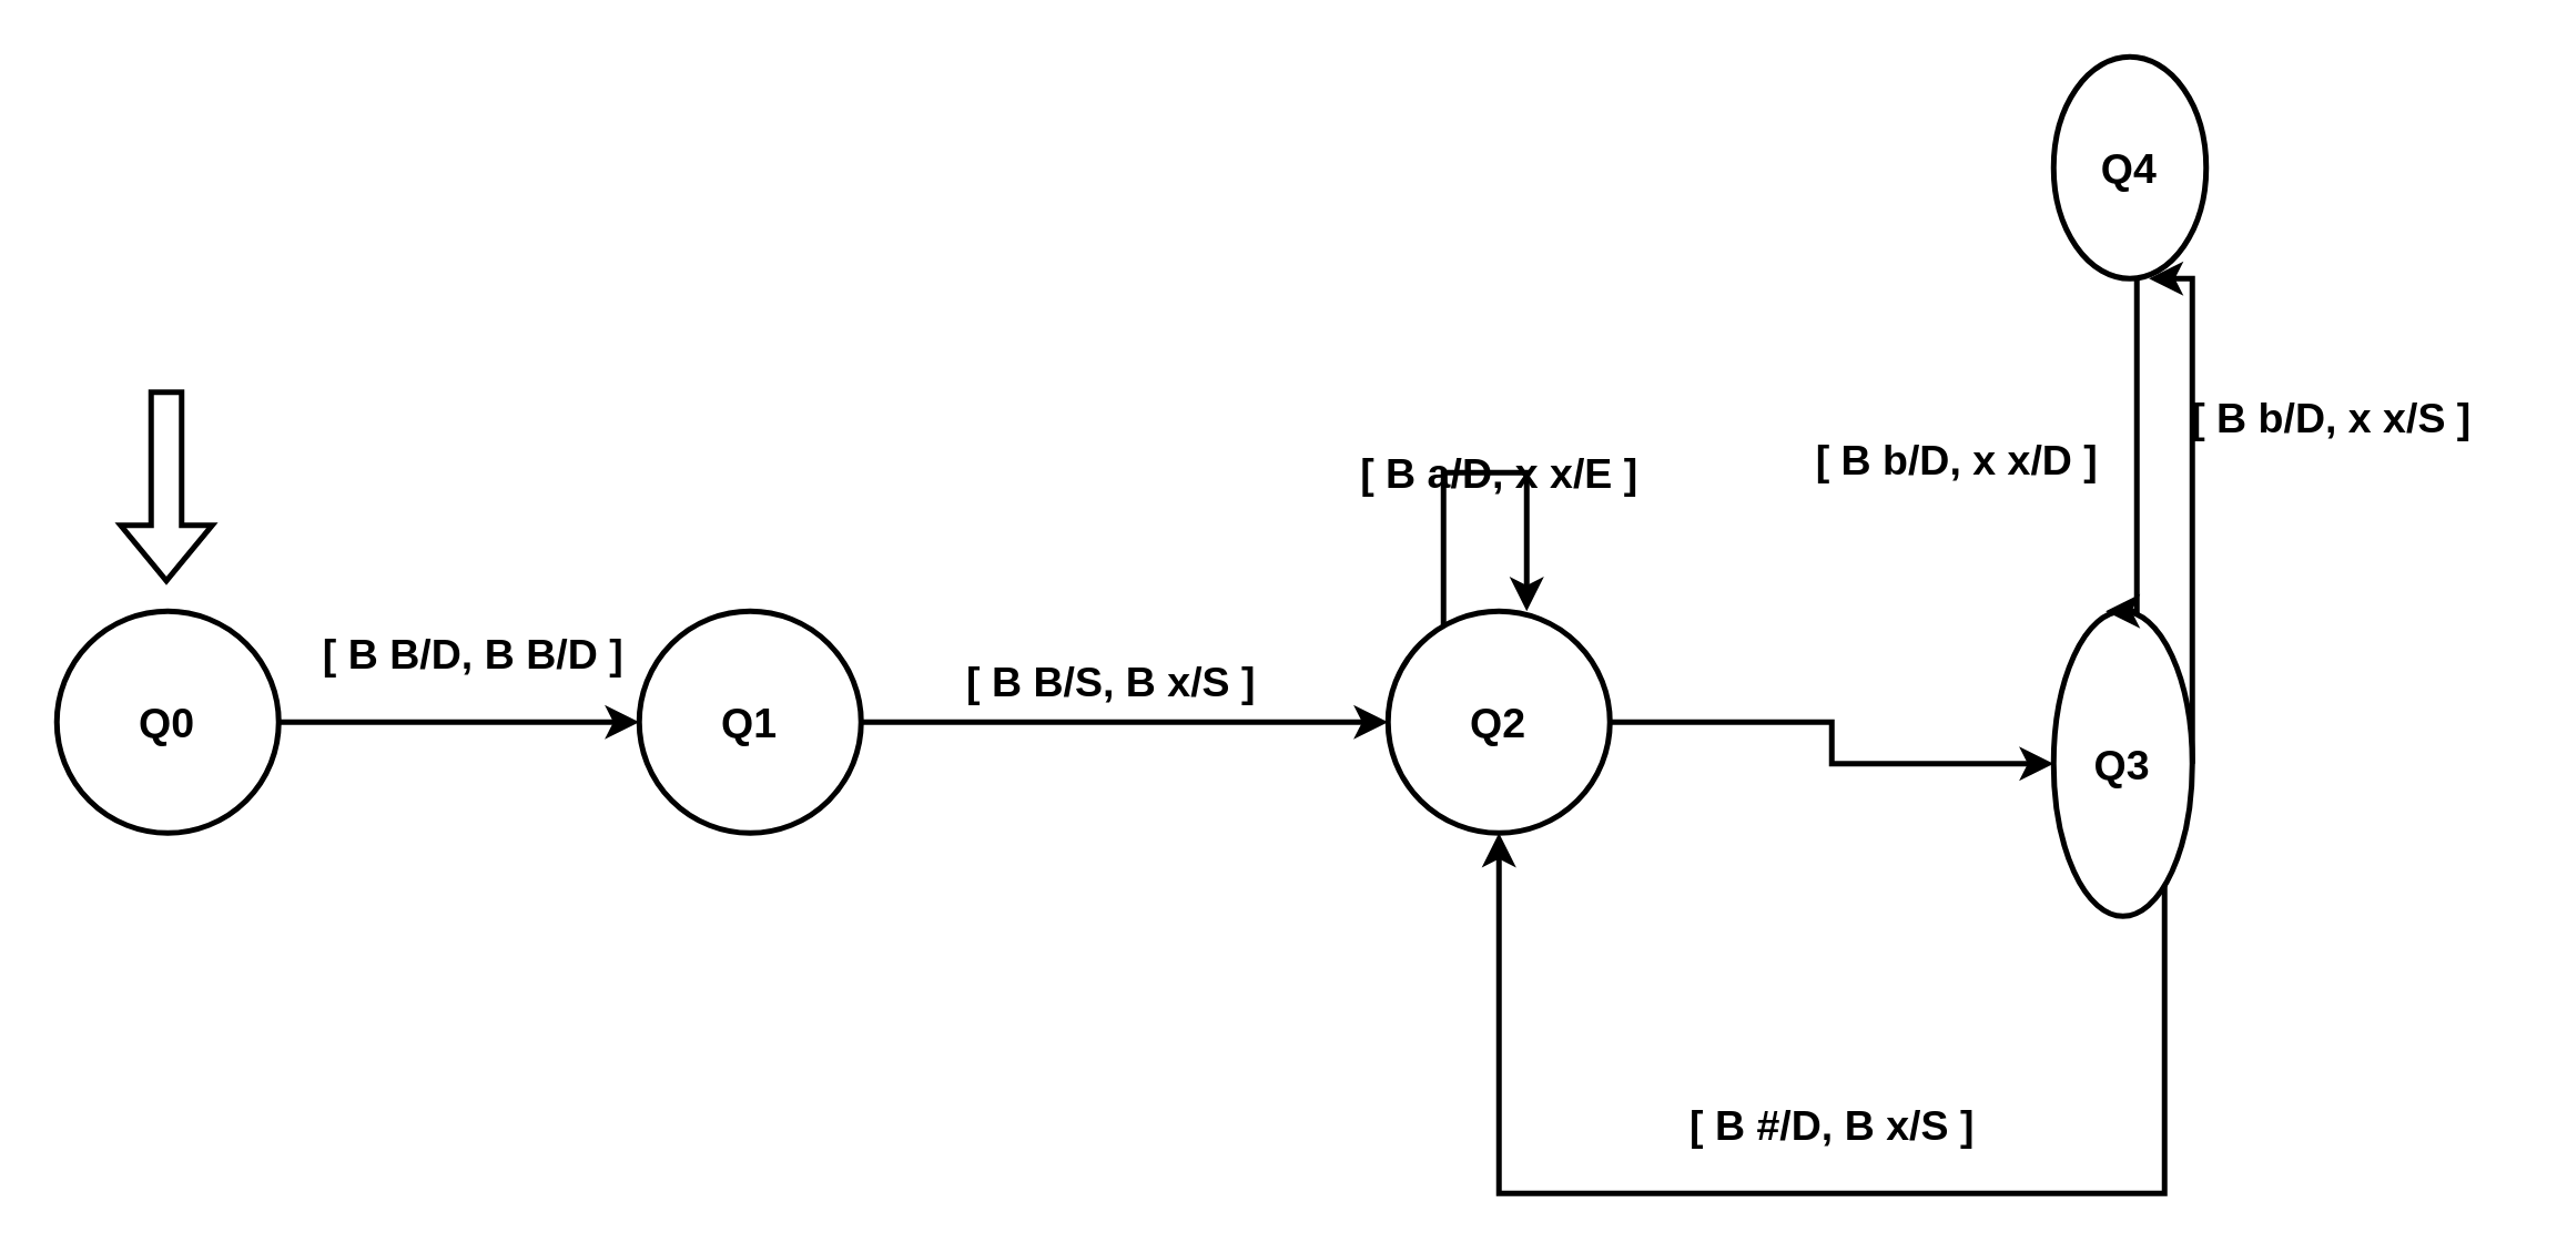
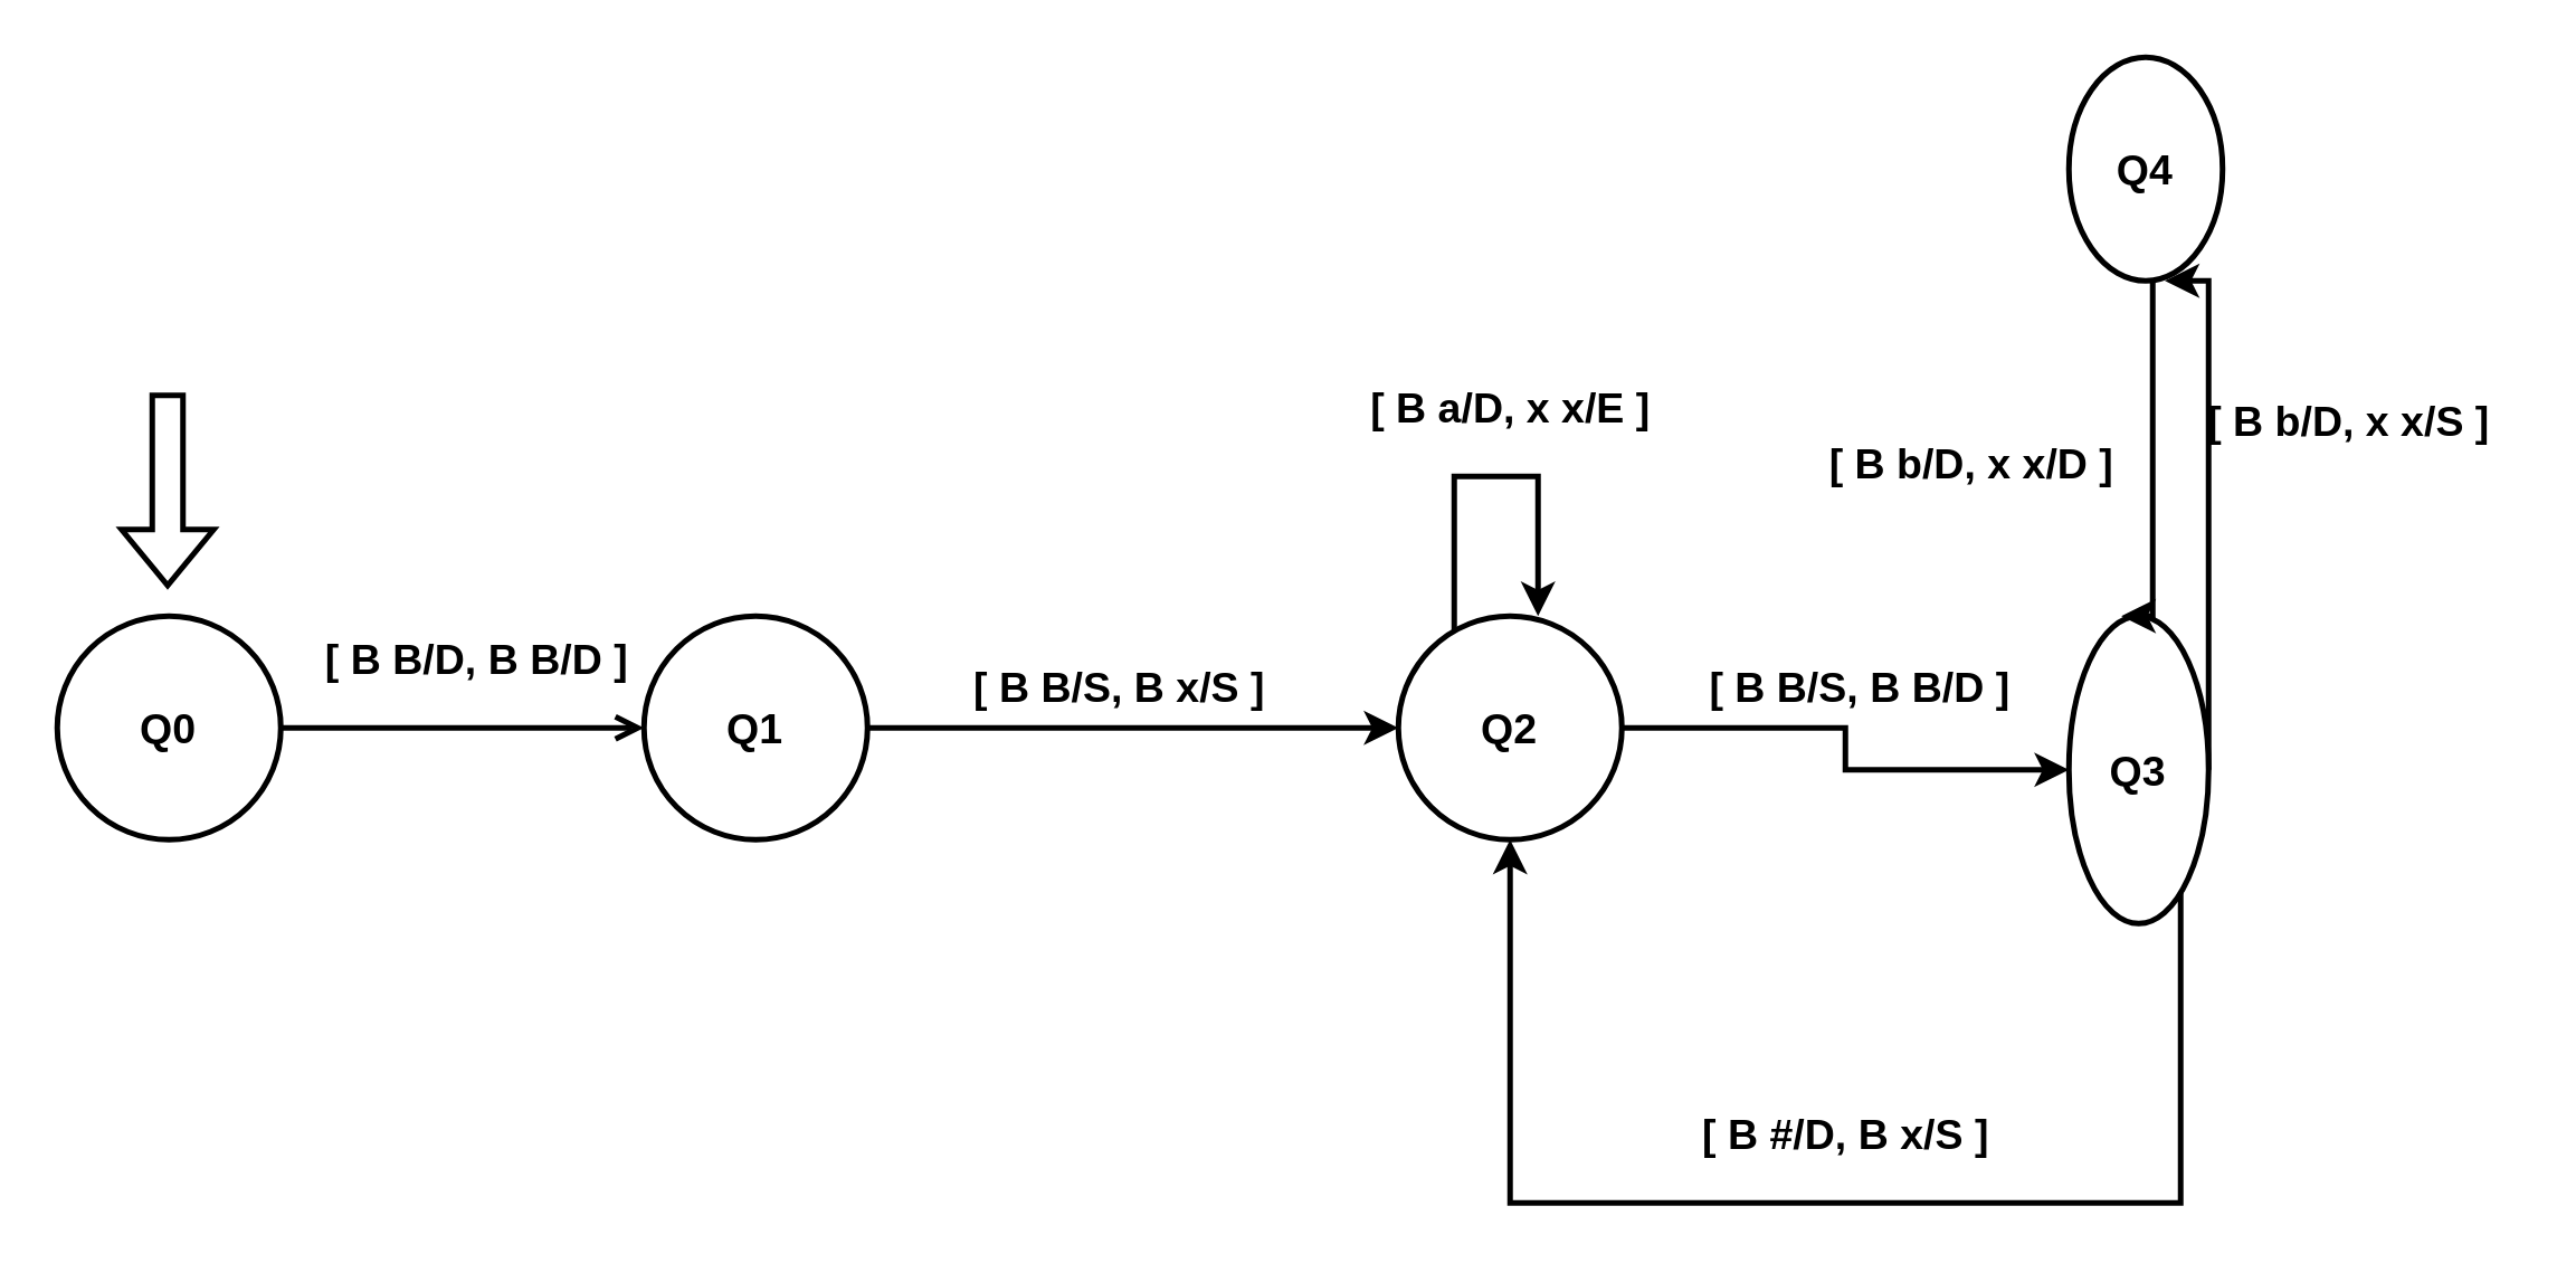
- <mxCell id="12" value="[ B a/D, x x/E ]" style="text;html=1;align=center;verticalAlign=middle;resizable=0;points=[];autosize=1;strokeColor=none;fillColor=none;strokeWidth=2;fontSize=15;fontStyle=1" vertex="1" parent="1"><mxGeometry x="480" y="155" width="120" height="30" as="geometry" /></mxCell>
+ <mxCell id="12" value="[ B a/D, x x/E ]" style="text;html=1;align=center;verticalAlign=middle;resizable=0;points=[];autosize=1;strokeColor=none;fillColor=none;strokeWidth=2;fontSize=15;fontStyle=1" vertex="1" parent="1"><mxGeometry x="480" y="130" width="120" height="30" as="geometry" /></mxCell>
+ <mxCell id="13" value="[ B B/S, B B/D ]" style="text;html=1;align=center;verticalAlign=middle;resizable=0;points=[];autosize=1;strokeColor=none;fillColor=none;strokeWidth=2;fontSize=15;fontStyle=1" vertex="1" parent="1"><mxGeometry x="600" y="230" width="130" height="30" as="geometry" /></mxCell>
- <mxCell id="2" style="edgeStyle=orthogonalEdgeStyle;rounded=0;orthogonalLoop=1;jettySize=auto;html=1;entryX=0;entryY=0.5;entryDx=0;entryDy=0;strokeWidth=2;fontSize=15;fontStyle=1" edge="1" parent="1" source="3" target="6"><mxGeometry relative="1" as="geometry" /></mxCell>
+ <mxCell id="2" style="edgeStyle=orthogonalEdgeStyle;rounded=0;orthogonalLoop=1;jettySize=auto;html=1;entryX=0;entryY=0.5;entryDx=0;entryDy=0;strokeWidth=2;fontSize=15;fontStyle=1;endArrow=open;" edge="1" parent="1" source="3" target="6"><mxGeometry relative="1" as="geometry" /></mxCell>
